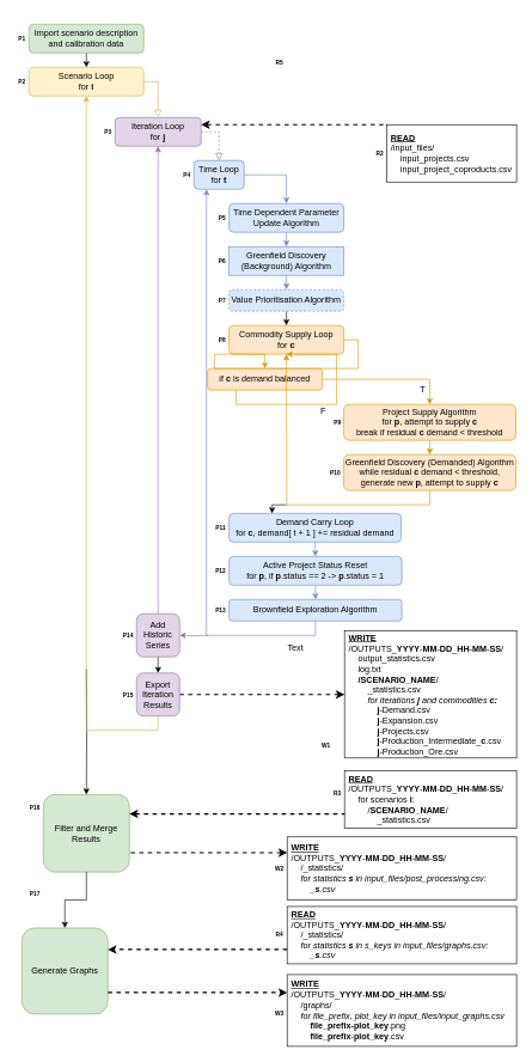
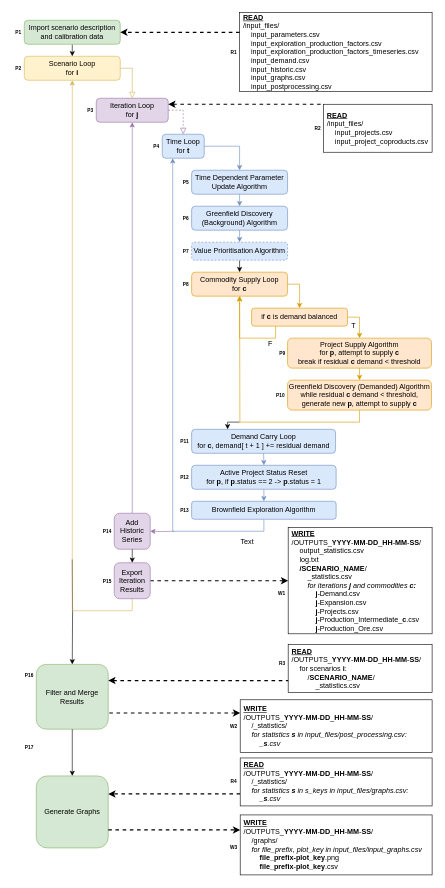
+ <mxCell id="46" value="" style="endArrow=classic;dashed=1;html=1;exitX=0;exitY=0.25;exitDx=0;exitDy=0;entryX=1;entryY=0.5;entryDx=0;entryDy=0;strokeWidth=2;endFill=1;startArrow=none;startFill=0;" parent="2" source="41" target="35" edge="1"><mxGeometry width="50" height="50" relative="1" as="geometry"><mxPoint x="320" y="423" as="sourcePoint" /><mxPoint x="180" y="41" as="targetPoint" /></mxGeometry></mxCell>
- <mxCell id="51" value="R5" style="text;html=1;align=center;verticalAlign=middle;resizable=0;points=[];autosize=1;fontSize=8;fontStyle=1" parent="2" vertex="1"><mxGeometry x="359" y="59" width="20" height="14" as="geometry" /></mxCell>
+ <mxCell id="51" value="R1" style="text;html=1;align=center;verticalAlign=middle;resizable=0;points=[];autosize=1;fontSize=8;fontStyle=1" parent="2" vertex="1"><mxGeometry x="359" y="59" width="20" height="14" as="geometry" /></mxCell>
+ <mxCell id="41" value="&lt;u&gt;&lt;b&gt;READ&lt;/b&gt;&lt;/u&gt;&lt;br&gt;/input_files/&lt;br&gt;&amp;nbsp; &amp;nbsp; input_parameters.csv&lt;br&gt;&amp;nbsp; &amp;nbsp; input_exploration_production_factors.csv&lt;br&gt;&amp;nbsp; &amp;nbsp; input_exploration_production_factors_timeseries.csv&lt;br&gt;&amp;nbsp; &amp;nbsp; input_demand.csv&lt;br&gt;&amp;nbsp; &amp;nbsp; input_historic.csv&lt;br&gt;&amp;nbsp; &amp;nbsp; input_graphs.csv&lt;br&gt;&amp;nbsp; &amp;nbsp; input_postprocessing.csv" style="rounded=0;whiteSpace=wrap;html=1;align=left;spacingLeft=4;spacingRight=4;spacingTop=2;spacingBottom=2;spacing=2;" parent="2" vertex="1"><mxGeometry x="379" width="321" height="132" as="geometry" /></mxCell>
- <mxCell id="12" value="Greenfield Discovery (Background) Algorithm" style="whiteSpace=wrap;html=1;fontSize=12;glass=0;strokeWidth=1;shadow=0;fillColor=#dae8fc;strokeColor=#6c8ebf;rounded=0;" parent="2" vertex="1"><mxGeometry x="299" y="323" width="160" height="40" as="geometry" /></mxCell>
+ <mxCell id="12" value="Greenfield Discovery (Background) Algorithm" style="rounded=1;whiteSpace=wrap;html=1;fontSize=12;glass=0;strokeWidth=1;shadow=0;fillColor=#dae8fc;strokeColor=#6c8ebf;" parent="2" vertex="1"><mxGeometry x="299" y="323" width="160" height="40" as="geometry" /></mxCell>
- <mxCell id="17" value="if &lt;b&gt;c&lt;/b&gt; is demand balanced" style="rounded=1;whiteSpace=wrap;html=1;fontSize=12;glass=0;strokeWidth=1;shadow=0;fillColor=#ffe6cc;strokeColor=#d79b00;" parent="2" vertex="1"><mxGeometry x="269" y="493" width="160" height="30" as="geometry" /></mxCell>
+ <mxCell id="17" value="if &lt;b&gt;c&lt;/b&gt; is demand balanced" style="rounded=1;whiteSpace=wrap;html=1;fontSize=12;glass=0;strokeWidth=1;shadow=0;fillColor=#ffe6cc;strokeColor=#d79b00;" parent="2" vertex="1"><mxGeometry x="399" y="493" width="160" height="30" as="geometry" /></mxCell>
- <mxCell id="65" value="W1" style="text;html=1;align=center;verticalAlign=middle;resizable=0;points=[];autosize=1;fontSize=8;fontStyle=1" parent="2" vertex="1"><mxGeometry x="423" y="1011" width="22" height="14" as="geometry" /></mxCell>
+ <mxCell id="65" value="W1" style="text;html=1;align=center;verticalAlign=middle;resizable=0;points=[];autosize=1;fontSize=8;fontStyle=1" parent="2" vertex="1"><mxGeometry x="438" y="961" width="22" height="14" as="geometry" /></mxCell>
- <mxCell id="74" value="Generate Graphs" style="rounded=1;whiteSpace=wrap;html=1;fontSize=12;glass=0;strokeWidth=1;shadow=0;fillColor=#d5e8d4;strokeColor=#82b366;" parent="2" vertex="1"><mxGeometry x="10" y="1273" width="120" height="120" as="geometry" /></mxCell>
+ <mxCell id="74" value="Generate Graphs" style="rounded=1;whiteSpace=wrap;html=1;fontSize=12;glass=0;strokeWidth=1;shadow=0;fillColor=#d5e8d4;strokeColor=#82b366;" parent="2" vertex="1"><mxGeometry x="40" y="1273" width="120" height="120" as="geometry" /></mxCell>
